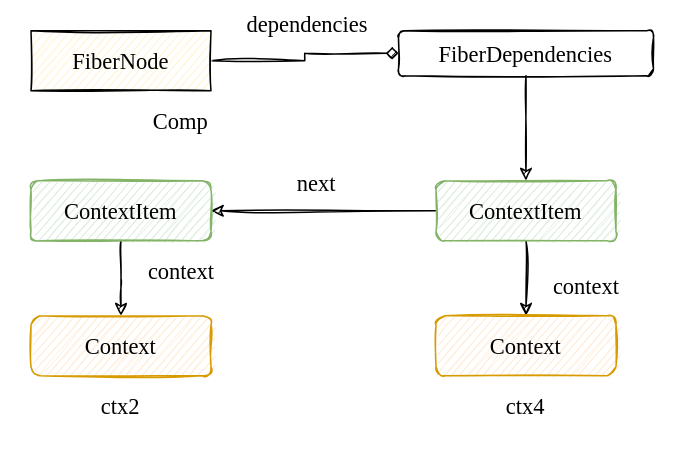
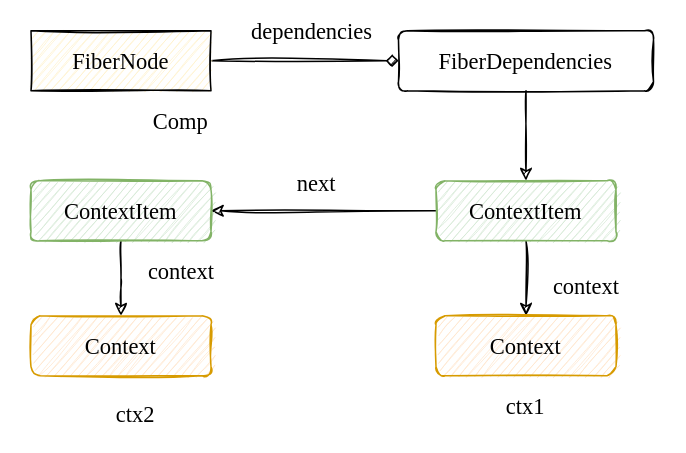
- <mxCell id="5" value="FiberDependencies" style="rounded=1;whiteSpace=wrap;html=1;sketch=1;fontFamily=Comic Sans MS;fontSize=15;" vertex="1" parent="1"><mxGeometry x="265" y="20" width="170" height="30" as="geometry" /></mxCell>
+ <mxCell id="5" value="FiberDependencies" style="rounded=1;whiteSpace=wrap;html=1;sketch=1;fontFamily=Comic Sans MS;fontSize=15;" vertex="1" parent="1"><mxGeometry x="265" y="20" width="170" height="40" as="geometry" /></mxCell>
- <mxCell id="14" value="ctx2" style="text;html=1;strokeColor=none;fillColor=none;align=center;verticalAlign=middle;whiteSpace=wrap;rounded=0;sketch=1;fontFamily=Comic Sans MS;fontSize=15;" vertex="1" parent="1"><mxGeometry x="60" y="260" width="40" height="20" as="geometry" /></mxCell>
+ <mxCell id="14" value="ctx2" style="text;html=1;strokeColor=none;fillColor=none;align=center;verticalAlign=middle;whiteSpace=wrap;rounded=0;sketch=1;fontFamily=Comic Sans MS;fontSize=15;" vertex="1" parent="1"><mxGeometry x="70" y="265" width="40" height="20" as="geometry" /></mxCell>
- <mxCell id="15" value="ctx4" style="text;html=1;strokeColor=none;fillColor=none;align=center;verticalAlign=middle;whiteSpace=wrap;rounded=0;sketch=1;fontFamily=Comic Sans MS;fontSize=15;" vertex="1" parent="1"><mxGeometry x="330" y="260" width="40" height="20" as="geometry" /></mxCell>
+ <mxCell id="15" value="ctx1" style="text;html=1;strokeColor=none;fillColor=none;align=center;verticalAlign=middle;whiteSpace=wrap;rounded=0;sketch=1;fontFamily=Comic Sans MS;fontSize=15;" vertex="1" parent="1"><mxGeometry x="330" y="260" width="40" height="20" as="geometry" /></mxCell>
